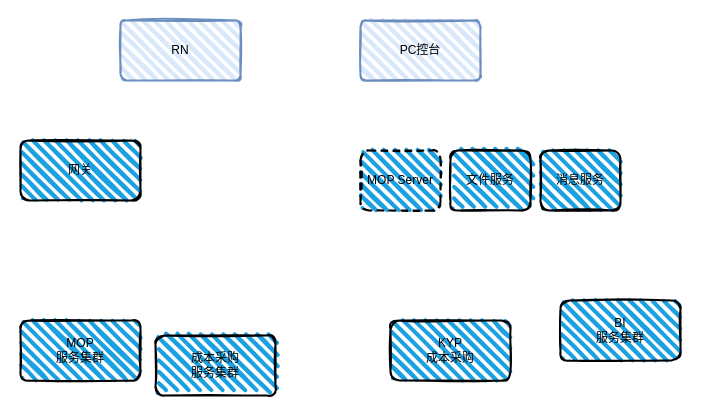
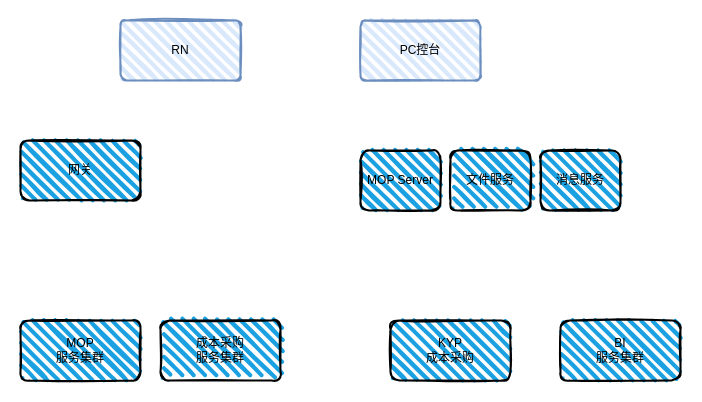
- <mxCell id="8" value="MOP Server" style="rounded=1;whiteSpace=wrap;html=1;strokeWidth=2;fillWeight=4;hachureGap=8;hachureAngle=45;fillColor=#1ba1e2;sketch=1;shadow=0;glass=0;dashed=1;" vertex="1" parent="1"><mxGeometry x="360" y="150" width="80" height="60" as="geometry" /></mxCell>
+ <mxCell id="8" value="MOP Server" style="rounded=1;whiteSpace=wrap;html=1;strokeWidth=2;fillWeight=4;hachureGap=8;hachureAngle=45;fillColor=#1ba1e2;sketch=1;shadow=0;glass=0;" vertex="1" parent="1"><mxGeometry x="360" y="150" width="80" height="60" as="geometry" /></mxCell>
- <mxCell id="7" value="BI&lt;br&gt;服务集群" style="rounded=1;whiteSpace=wrap;html=1;strokeWidth=2;fillWeight=4;hachureGap=8;hachureAngle=45;fillColor=#1ba1e2;sketch=1;shadow=0;glass=0;" vertex="1" parent="1"><mxGeometry x="560" y="300" width="120" height="60" as="geometry" /></mxCell>
+ <mxCell id="7" value="BI&lt;br&gt;服务集群" style="rounded=1;whiteSpace=wrap;html=1;strokeWidth=2;fillWeight=4;hachureGap=8;hachureAngle=45;fillColor=#1ba1e2;sketch=1;shadow=0;glass=0;" vertex="1" parent="1"><mxGeometry x="560" y="320" width="120" height="60" as="geometry" /></mxCell>
- <mxCell id="11" value="成本采购&lt;br&gt;服务集群" style="rounded=1;whiteSpace=wrap;html=1;strokeWidth=2;fillWeight=4;hachureGap=8;hachureAngle=45;fillColor=#1ba1e2;sketch=1;shadow=0;glass=0;" vertex="1" parent="1"><mxGeometry x="155" y="335" width="120" height="60" as="geometry" /></mxCell>
+ <mxCell id="11" value="成本采购&lt;br&gt;服务集群" style="rounded=1;whiteSpace=wrap;html=1;strokeWidth=2;fillWeight=4;hachureGap=8;hachureAngle=45;fillColor=#1ba1e2;sketch=1;shadow=0;glass=0;" vertex="1" parent="1"><mxGeometry x="160" y="320" width="120" height="60" as="geometry" /></mxCell>
